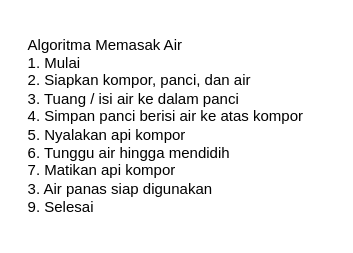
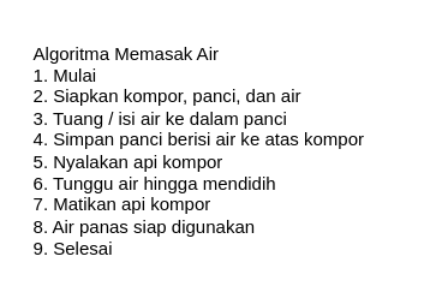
- <mxCell id="2" value="Algoritma Memasak Air&lt;br&gt;1. Mulai&lt;br&gt;2. Siapkan kompor, panci, dan air&lt;br&gt;3. Tuang / isi air ke dalam panci&lt;br&gt;4. Simpan panci berisi air ke atas kompor&lt;br&gt;5. Nyalakan api kompor&lt;br&gt;6. Tunggu air hingga mendidih&lt;br&gt;7. Matikan api kompor&lt;br&gt;3. Air panas siap digunakan&lt;br&gt;9. Selesai" style="text;html=1;align=left;verticalAlign=middle;resizable=0;points=[];autosize=1;strokeColor=none;fillColor=none;" vertex="1" parent="1"><mxGeometry x="20" y="20" width="240" height="160" as="geometry" /></mxCell>
+ <mxCell id="2" value="Algoritma Memasak Air&lt;br&gt;1. Mulai&lt;br&gt;2. Siapkan kompor, panci, dan air&lt;br&gt;3. Tuang / isi air ke dalam panci&lt;br&gt;4. Simpan panci berisi air ke atas kompor&lt;br&gt;5. Nyalakan api kompor&lt;br&gt;6. Tunggu air hingga mendidih&lt;br&gt;7. Matikan api kompor&lt;br&gt;8. Air panas siap digunakan&lt;br&gt;9. Selesai" style="text;html=1;align=left;verticalAlign=middle;resizable=0;points=[];autosize=1;strokeColor=none;fillColor=none;" vertex="1" parent="1"><mxGeometry x="20" y="20" width="240" height="160" as="geometry" /></mxCell>
